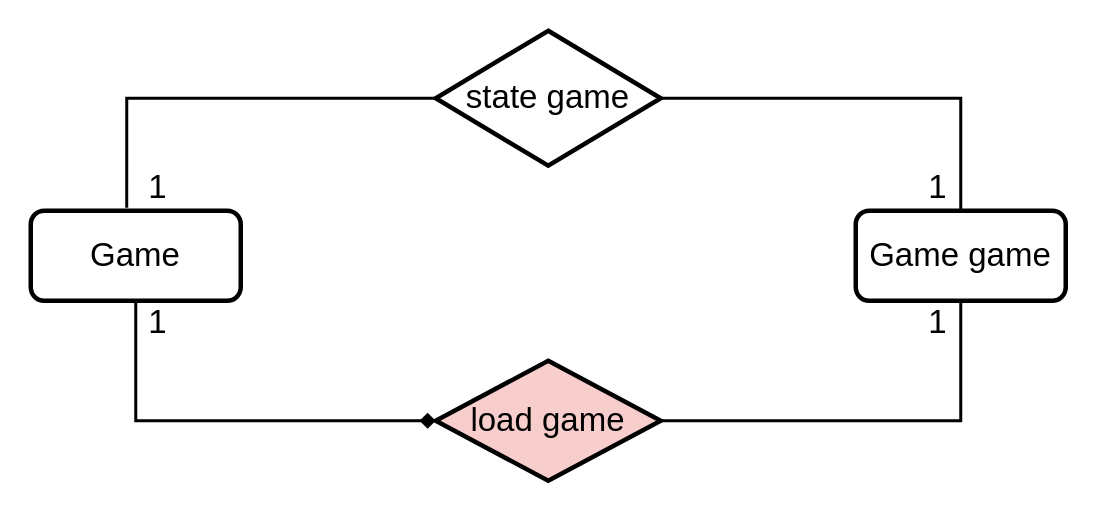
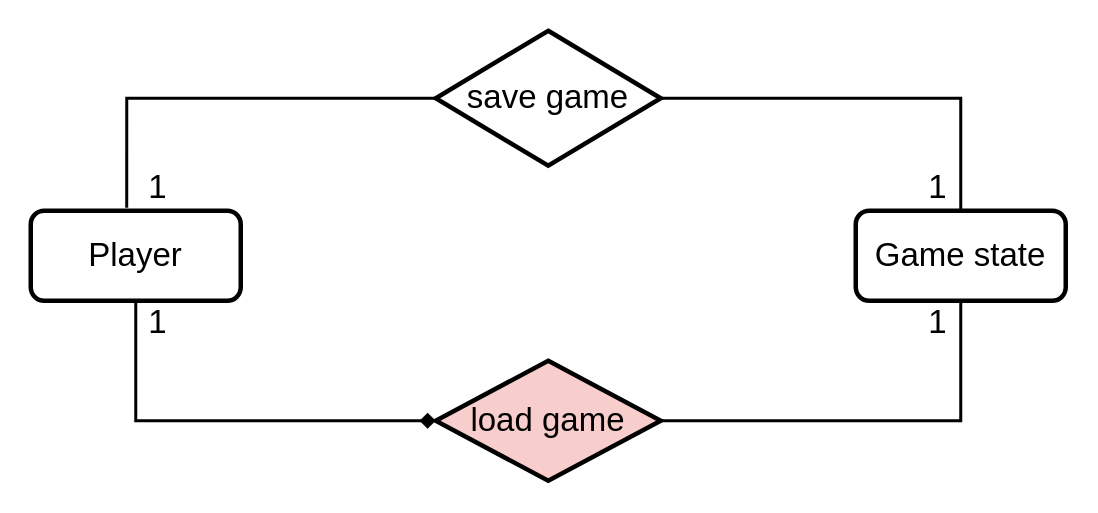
- <mxCell id="4" value="state game" style="rhombus;whiteSpace=wrap;html=1;fontSize=22;strokeWidth=3;" vertex="1" parent="1"><mxGeometry x="290" y="20" width="150" height="90" as="geometry" /></mxCell>
+ <mxCell id="4" value="save game" style="rhombus;whiteSpace=wrap;html=1;fontSize=22;strokeWidth=3;" vertex="1" parent="1"><mxGeometry x="290" y="20" width="150" height="90" as="geometry" /></mxCell>
- <mxCell id="3" value="&lt;font style=&quot;font-size: 22px&quot;&gt;Game&lt;/font&gt;" style="rounded=1;whiteSpace=wrap;html=1;strokeWidth=3;" parent="1" vertex="1"><mxGeometry x="20" y="140" width="140" height="60" as="geometry" /></mxCell>
+ <mxCell id="3" value="&lt;font style=&quot;font-size: 22px&quot;&gt;Player&lt;/font&gt;" style="rounded=1;whiteSpace=wrap;html=1;strokeWidth=3;" parent="1" vertex="1"><mxGeometry x="20" y="140" width="140" height="60" as="geometry" /></mxCell>
- <mxCell id="2" value="&lt;font style=&quot;font-size: 22px&quot;&gt;Game game&lt;/font&gt;" style="rounded=1;whiteSpace=wrap;html=1;strokeWidth=3;" parent="1" vertex="1"><mxGeometry x="570" y="140" width="140" height="60" as="geometry" /></mxCell>
+ <mxCell id="2" value="&lt;font style=&quot;font-size: 22px&quot;&gt;Game state&lt;/font&gt;" style="rounded=1;whiteSpace=wrap;html=1;strokeWidth=3;" parent="1" vertex="1"><mxGeometry x="570" y="140" width="140" height="60" as="geometry" /></mxCell>
